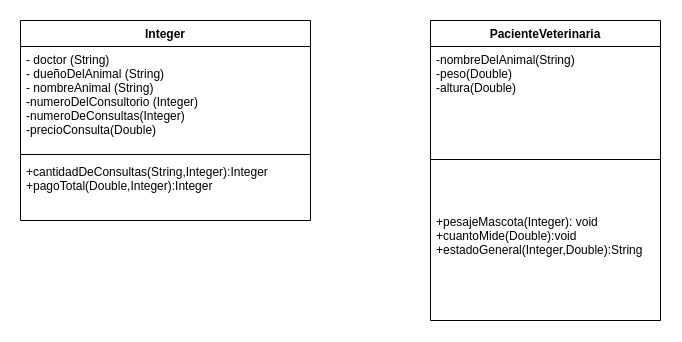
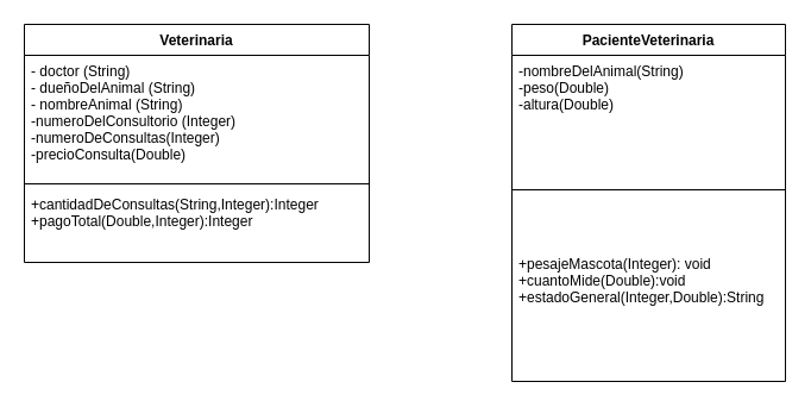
- <mxCell id="2" value="Integer" style="swimlane;fontStyle=1;align=center;verticalAlign=top;childLayout=stackLayout;horizontal=1;startSize=26;horizontalStack=0;resizeParent=1;resizeParentMax=0;resizeLast=0;collapsible=1;marginBottom=0;" vertex="1" parent="1"><mxGeometry x="20" y="20" width="290" height="200" as="geometry" /></mxCell>
+ <mxCell id="2" value="Veterinaria" style="swimlane;fontStyle=1;align=center;verticalAlign=top;childLayout=stackLayout;horizontal=1;startSize=26;horizontalStack=0;resizeParent=1;resizeParentMax=0;resizeLast=0;collapsible=1;marginBottom=0;" vertex="1" parent="1"><mxGeometry x="20" y="20" width="290" height="200" as="geometry" /></mxCell>
